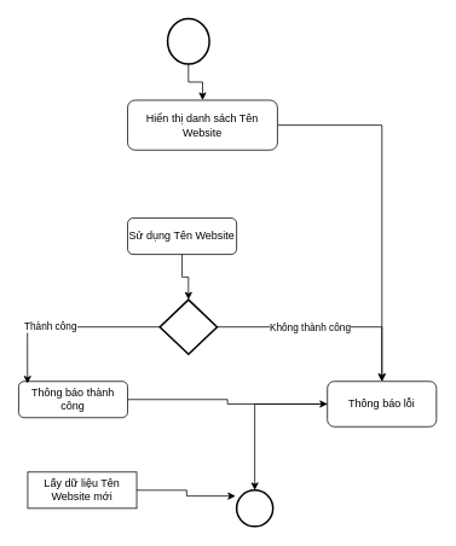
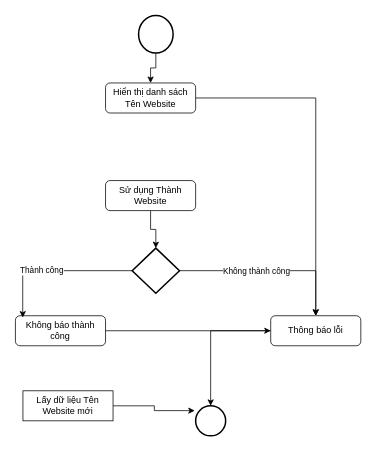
- <mxCell id="3" value="Hiển thị danh sách Tên Website" style="rounded=1;whiteSpace=wrap;html=1;fontSize=12;glass=0;strokeWidth=1;shadow=0;" parent="1" vertex="1"><mxGeometry x="140" y="110" width="165" height="55" as="geometry" /></mxCell>
+ <mxCell id="3" value="Hiển thị danh sách Tên Website" style="rounded=1;whiteSpace=wrap;html=1;fontSize=12;glass=0;strokeWidth=1;shadow=0;" parent="1" vertex="1"><mxGeometry x="140" y="110" width="120" height="40" as="geometry" /></mxCell>
- <mxCell id="5" value="Sử dụng Tên Website" style="rounded=1;whiteSpace=wrap;html=1;fontSize=12;glass=0;strokeWidth=1;shadow=0;" parent="1" vertex="1"><mxGeometry x="140" y="240" width="120" height="40" as="geometry" /></mxCell>
+ <mxCell id="5" value="Sử dụng Thành Website" style="rounded=1;whiteSpace=wrap;html=1;fontSize=12;glass=0;strokeWidth=1;shadow=0;" parent="1" vertex="1"><mxGeometry x="140" y="240" width="120" height="40" as="geometry" /></mxCell>
- <mxCell id="13" value="Thông báo thành công" style="rounded=1;whiteSpace=wrap;html=1;fontSize=12;glass=0;strokeWidth=1;shadow=0;" vertex="1" parent="1"><mxGeometry x="20" y="420" width="120" height="40" as="geometry" /></mxCell>
+ <mxCell id="13" value="Không báo thành công" style="rounded=1;whiteSpace=wrap;html=1;fontSize=12;glass=0;strokeWidth=1;shadow=0;" vertex="1" parent="1"><mxGeometry x="20" y="420" width="120" height="40" as="geometry" /></mxCell>
- <mxCell id="19" value="Thông báo lỗi" style="rounded=1;whiteSpace=wrap;html=1;fontSize=12;glass=0;strokeWidth=1;shadow=0;" vertex="1" parent="1"><mxGeometry x="360" y="420" width="120" height="50" as="geometry" /></mxCell>
+ <mxCell id="19" value="Thông báo lỗi" style="rounded=1;whiteSpace=wrap;html=1;fontSize=12;glass=0;strokeWidth=1;shadow=0;" vertex="1" parent="1"><mxGeometry x="360" y="420" width="120" height="40" as="geometry" /></mxCell>
